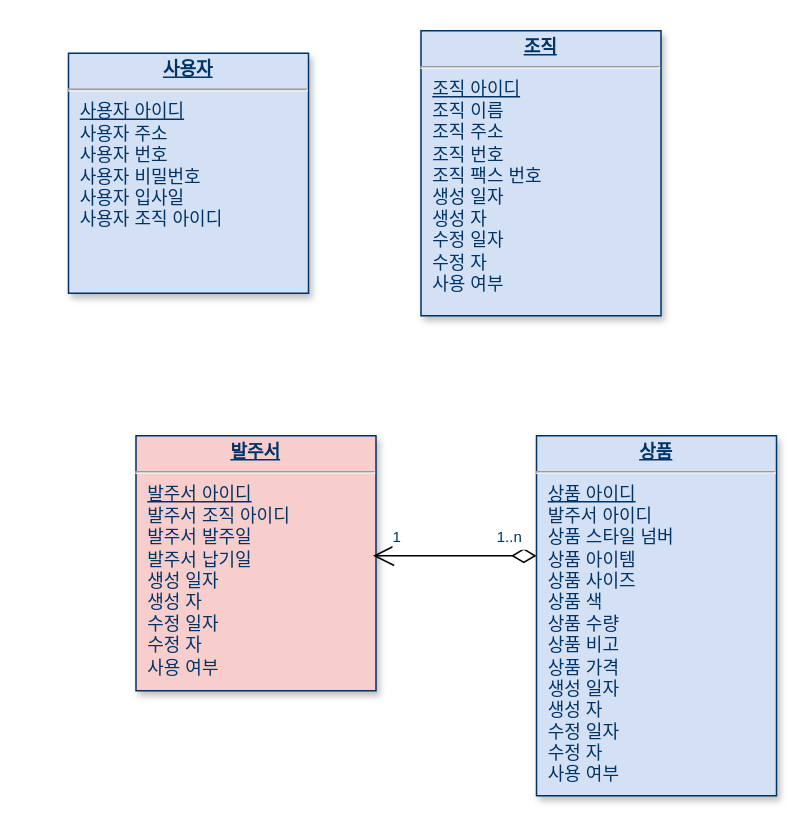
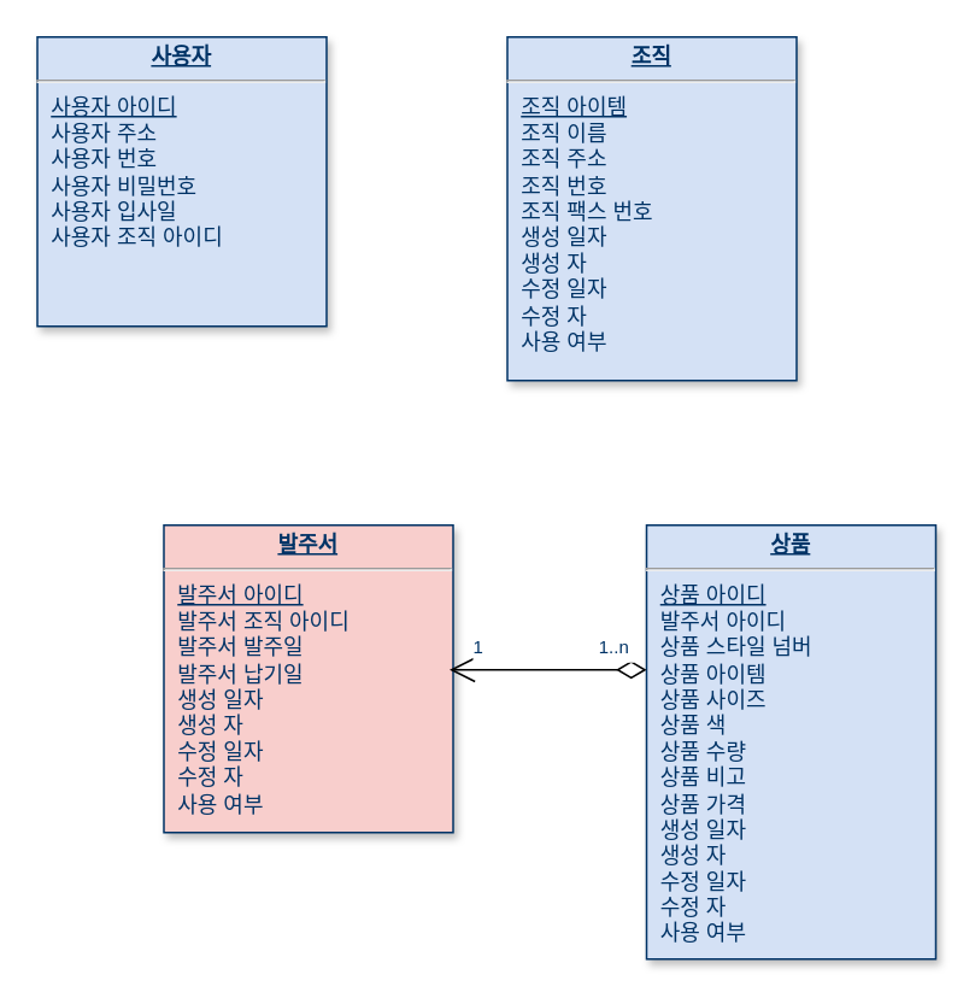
- <mxCell id="2" value="&lt;p style=&quot;margin: 0px; margin-top: 4px; text-align: center; text-decoration: underline;&quot;&gt;&lt;b&gt;조직&lt;/b&gt;&lt;/p&gt;&lt;hr&gt;&lt;p style=&quot;margin: 0px; margin-left: 8px;&quot;&gt;&lt;u&gt;조직 아이디&lt;br&gt;&lt;/u&gt;조직 이름&lt;/p&gt;&lt;p style=&quot;margin: 0px; margin-left: 8px;&quot;&gt;조직 주소&lt;/p&gt;&lt;p style=&quot;margin: 0px; margin-left: 8px;&quot;&gt;조직 번호&lt;/p&gt;&lt;p style=&quot;margin: 0px; margin-left: 8px;&quot;&gt;조직 팩스 번호&lt;/p&gt;&lt;p style=&quot;border-color: var(--border-color); margin: 0px 0px 0px 8px;&quot;&gt;생성 일자&lt;/p&gt;&lt;p style=&quot;border-color: var(--border-color); margin: 0px 0px 0px 8px;&quot;&gt;생성 자&lt;/p&gt;&lt;p style=&quot;border-color: var(--border-color); margin: 0px 0px 0px 8px;&quot;&gt;수정 일자&lt;/p&gt;&lt;p style=&quot;border-color: var(--border-color); margin: 0px 0px 0px 8px;&quot;&gt;수정 자&lt;/p&gt;&lt;p style=&quot;border-color: var(--border-color); margin: 0px 0px 0px 8px;&quot;&gt;사용 여부&lt;/p&gt;" style="verticalAlign=top;align=left;overflow=fill;fontSize=12;fontFamily=Helvetica;html=1;strokeColor=#003366;shadow=1;fillColor=#D4E1F5;fontColor=#003366" parent="1" vertex="1"><mxGeometry x="280" y="20" width="160" height="190" as="geometry" /></mxCell>
+ <mxCell id="2" value="&lt;p style=&quot;margin: 0px; margin-top: 4px; text-align: center; text-decoration: underline;&quot;&gt;&lt;b&gt;조직&lt;/b&gt;&lt;/p&gt;&lt;hr&gt;&lt;p style=&quot;margin: 0px; margin-left: 8px;&quot;&gt;&lt;u&gt;조직 아이템&lt;br&gt;&lt;/u&gt;조직 이름&lt;/p&gt;&lt;p style=&quot;margin: 0px; margin-left: 8px;&quot;&gt;조직 주소&lt;/p&gt;&lt;p style=&quot;margin: 0px; margin-left: 8px;&quot;&gt;조직 번호&lt;/p&gt;&lt;p style=&quot;margin: 0px; margin-left: 8px;&quot;&gt;조직 팩스 번호&lt;/p&gt;&lt;p style=&quot;border-color: var(--border-color); margin: 0px 0px 0px 8px;&quot;&gt;생성 일자&lt;/p&gt;&lt;p style=&quot;border-color: var(--border-color); margin: 0px 0px 0px 8px;&quot;&gt;생성 자&lt;/p&gt;&lt;p style=&quot;border-color: var(--border-color); margin: 0px 0px 0px 8px;&quot;&gt;수정 일자&lt;/p&gt;&lt;p style=&quot;border-color: var(--border-color); margin: 0px 0px 0px 8px;&quot;&gt;수정 자&lt;/p&gt;&lt;p style=&quot;border-color: var(--border-color); margin: 0px 0px 0px 8px;&quot;&gt;사용 여부&lt;/p&gt;" style="verticalAlign=top;align=left;overflow=fill;fontSize=12;fontFamily=Helvetica;html=1;strokeColor=#003366;shadow=1;fillColor=#D4E1F5;fontColor=#003366" parent="1" vertex="1"><mxGeometry x="280" y="20" width="160" height="190" as="geometry" /></mxCell>
- <mxCell id="4" value="&lt;p style=&quot;margin: 0px; margin-top: 4px; text-align: center; text-decoration: underline;&quot;&gt;&lt;b&gt;사용자&lt;/b&gt;&lt;/p&gt;&lt;hr&gt;&lt;p style=&quot;margin: 0px; margin-left: 8px;&quot;&gt;&lt;u&gt;사용자 아이디&lt;/u&gt;&lt;/p&gt;&lt;p style=&quot;margin: 0px; margin-left: 8px;&quot;&gt;사용자 주소&lt;/p&gt;&lt;p style=&quot;margin: 0px; margin-left: 8px;&quot;&gt;사용자 번호&lt;/p&gt;&lt;p style=&quot;margin: 0px; margin-left: 8px;&quot;&gt;사용자 비밀번호&lt;/p&gt;&lt;p style=&quot;margin: 0px; margin-left: 8px;&quot;&gt;사용자 입사일&lt;/p&gt;&lt;p style=&quot;margin: 0px; margin-left: 8px;&quot;&gt;사용자 조직 아이디&lt;/p&gt;" style="verticalAlign=top;align=left;overflow=fill;fontSize=12;fontFamily=Helvetica;html=1;strokeColor=#003366;shadow=1;fillColor=#D4E1F5;fontColor=#003366" parent="1" vertex="1"><mxGeometry x="45" y="35" width="160" height="160" as="geometry" /></mxCell>
+ <mxCell id="4" value="&lt;p style=&quot;margin: 0px; margin-top: 4px; text-align: center; text-decoration: underline;&quot;&gt;&lt;b&gt;사용자&lt;/b&gt;&lt;/p&gt;&lt;hr&gt;&lt;p style=&quot;margin: 0px; margin-left: 8px;&quot;&gt;&lt;u&gt;사용자 아이디&lt;/u&gt;&lt;/p&gt;&lt;p style=&quot;margin: 0px; margin-left: 8px;&quot;&gt;사용자 주소&lt;/p&gt;&lt;p style=&quot;margin: 0px; margin-left: 8px;&quot;&gt;사용자 번호&lt;/p&gt;&lt;p style=&quot;margin: 0px; margin-left: 8px;&quot;&gt;사용자 비밀번호&lt;/p&gt;&lt;p style=&quot;margin: 0px; margin-left: 8px;&quot;&gt;사용자 입사일&lt;/p&gt;&lt;p style=&quot;margin: 0px; margin-left: 8px;&quot;&gt;사용자 조직 아이디&lt;/p&gt;" style="verticalAlign=top;align=left;overflow=fill;fontSize=12;fontFamily=Helvetica;html=1;strokeColor=#003366;shadow=1;fillColor=#D4E1F5;fontColor=#003366" parent="1" vertex="1"><mxGeometry x="20" y="20" width="160" height="160" as="geometry" /></mxCell>
